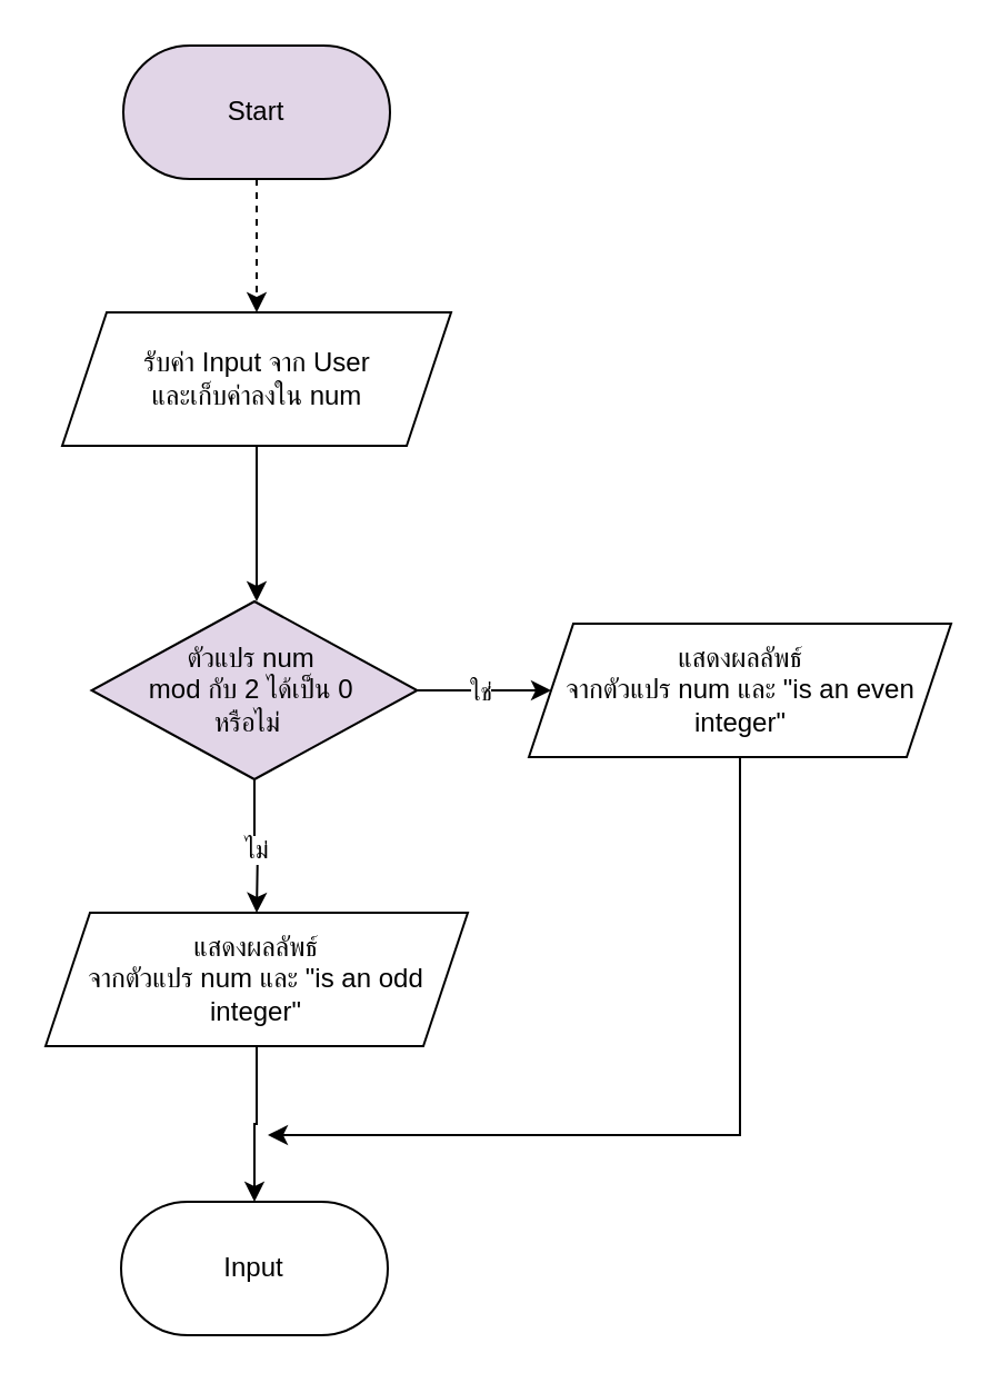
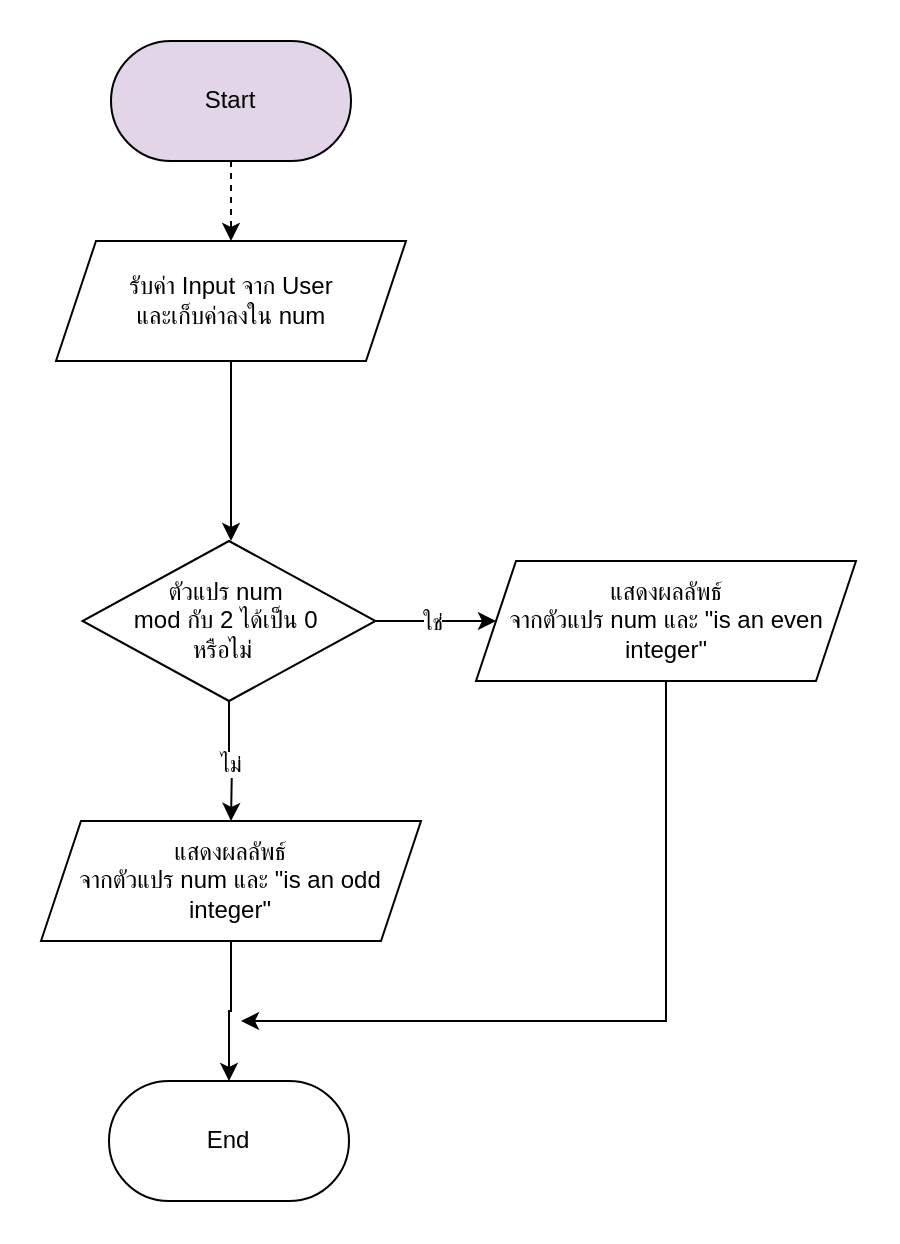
- <mxCell id="5" value="รับค่า Input จาก User&lt;div&gt;และเก็บค่าลงใน num&lt;/div&gt;" style="shape=parallelogram;perimeter=parallelogramPerimeter;whiteSpace=wrap;html=1;fixedSize=1;" vertex="1" parent="1"><mxGeometry x="27.5" y="140" width="175" height="60" as="geometry" /></mxCell>
+ <mxCell id="5" value="รับค่า Input จาก User&lt;div&gt;และเก็บค่าลงใน num&lt;/div&gt;" style="shape=parallelogram;perimeter=parallelogramPerimeter;whiteSpace=wrap;html=1;fixedSize=1;" vertex="1" parent="1"><mxGeometry x="27.5" y="120" width="175" height="60" as="geometry" /></mxCell>
- <mxCell id="10" value="ตัวแปร num&amp;nbsp;&lt;div&gt;mod กับ 2&amp;nbsp;&lt;span style=&quot;background-color: initial;&quot;&gt;ได้เป็น 0&amp;nbsp;&lt;/span&gt;&lt;/div&gt;&lt;div&gt;หรือไม่&amp;nbsp;&amp;nbsp;&lt;/div&gt;" style="rhombus;whiteSpace=wrap;html=1;fillColor=#e1d5e7;" vertex="1" parent="1"><mxGeometry x="40.75" y="270" width="146.5" height="80" as="geometry" /></mxCell>
+ <mxCell id="10" value="ตัวแปร num&amp;nbsp;&lt;div&gt;mod กับ 2&amp;nbsp;&lt;span style=&quot;background-color: initial;&quot;&gt;ได้เป็น 0&amp;nbsp;&lt;/span&gt;&lt;/div&gt;&lt;div&gt;หรือไม่&amp;nbsp;&amp;nbsp;&lt;/div&gt;" style="rhombus;whiteSpace=wrap;html=1;" vertex="1" parent="1"><mxGeometry x="40.75" y="270" width="146.5" height="80" as="geometry" /></mxCell>
- <mxCell id="13" value="Input" style="rounded=1;whiteSpace=wrap;html=1;arcSize=50;" vertex="1" parent="1"><mxGeometry x="54" y="540" width="120" height="60" as="geometry" /></mxCell>
+ <mxCell id="13" value="End" style="rounded=1;whiteSpace=wrap;html=1;arcSize=50;" vertex="1" parent="1"><mxGeometry x="54" y="540" width="120" height="60" as="geometry" /></mxCell>
